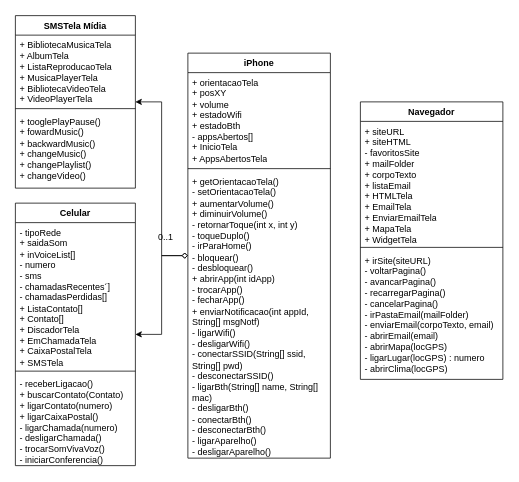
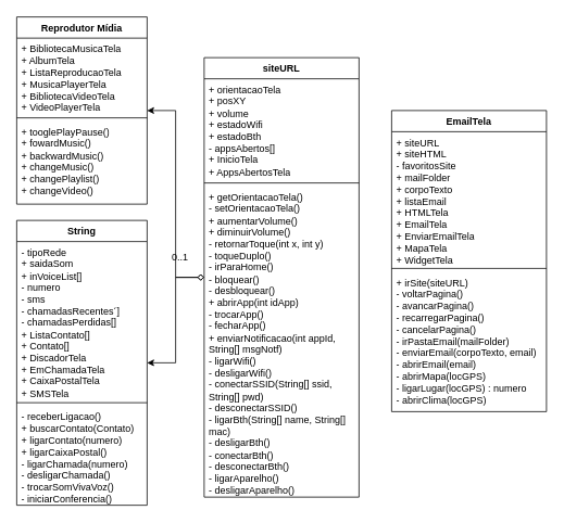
- <mxCell id="16" value="SMSTela Mídia" style="swimlane;fontStyle=1;align=center;verticalAlign=top;childLayout=stackLayout;horizontal=1;startSize=26;horizontalStack=0;resizeParent=1;resizeParentMax=0;resizeLast=0;collapsible=1;marginBottom=0;whiteSpace=wrap;html=1;" parent="1" vertex="1"><mxGeometry x="20" y="20" width="160" height="230" as="geometry" /></mxCell>
+ <mxCell id="16" value="Reprodutor Mídia" style="swimlane;fontStyle=1;align=center;verticalAlign=top;childLayout=stackLayout;horizontal=1;startSize=26;horizontalStack=0;resizeParent=1;resizeParentMax=0;resizeLast=0;collapsible=1;marginBottom=0;whiteSpace=wrap;html=1;" parent="1" vertex="1"><mxGeometry x="20" y="20" width="160" height="230" as="geometry" /></mxCell>
- <mxCell id="12" value="iPhone" style="swimlane;fontStyle=1;align=center;verticalAlign=top;childLayout=stackLayout;horizontal=1;startSize=26;horizontalStack=0;resizeParent=1;resizeParentMax=0;resizeLast=0;collapsible=1;marginBottom=0;whiteSpace=wrap;html=1;" parent="1" vertex="1"><mxGeometry x="250" y="70" width="190" height="540" as="geometry" /></mxCell>
+ <mxCell id="12" value="siteURL" style="swimlane;fontStyle=1;align=center;verticalAlign=top;childLayout=stackLayout;horizontal=1;startSize=26;horizontalStack=0;resizeParent=1;resizeParentMax=0;resizeLast=0;collapsible=1;marginBottom=0;whiteSpace=wrap;html=1;" parent="1" vertex="1"><mxGeometry x="250" y="70" width="190" height="540" as="geometry" /></mxCell>
- <mxCell id="6" value="Navegador" style="swimlane;fontStyle=1;align=center;verticalAlign=top;childLayout=stackLayout;horizontal=1;startSize=26;horizontalStack=0;resizeParent=1;resizeParentMax=0;resizeLast=0;collapsible=1;marginBottom=0;whiteSpace=wrap;html=1;" parent="1" vertex="1"><mxGeometry x="480" y="135" width="190" height="370" as="geometry" /></mxCell>
+ <mxCell id="6" value="EmailTela" style="swimlane;fontStyle=1;align=center;verticalAlign=top;childLayout=stackLayout;horizontal=1;startSize=26;horizontalStack=0;resizeParent=1;resizeParentMax=0;resizeLast=0;collapsible=1;marginBottom=0;whiteSpace=wrap;html=1;" parent="1" vertex="1"><mxGeometry x="480" y="135" width="190" height="370" as="geometry" /></mxCell>
- <mxCell id="2" value="Celular" style="swimlane;fontStyle=1;align=center;verticalAlign=top;childLayout=stackLayout;horizontal=1;startSize=26;horizontalStack=0;resizeParent=1;resizeParentMax=0;resizeLast=0;collapsible=1;marginBottom=0;whiteSpace=wrap;html=1;" parent="1" vertex="1"><mxGeometry x="20" y="270" width="160" height="350" as="geometry" /></mxCell>
+ <mxCell id="2" value="String" style="swimlane;fontStyle=1;align=center;verticalAlign=top;childLayout=stackLayout;horizontal=1;startSize=26;horizontalStack=0;resizeParent=1;resizeParentMax=0;resizeLast=0;collapsible=1;marginBottom=0;whiteSpace=wrap;html=1;" parent="1" vertex="1"><mxGeometry x="20" y="270" width="160" height="350" as="geometry" /></mxCell>
